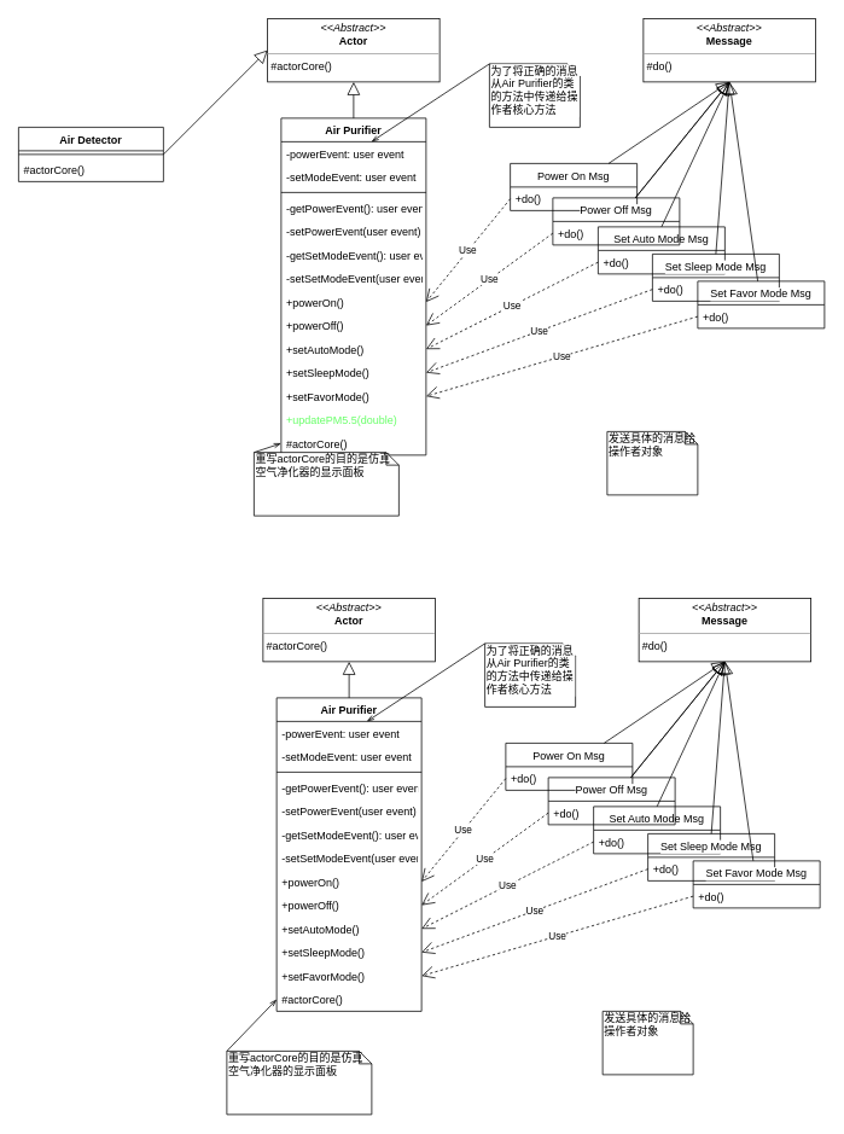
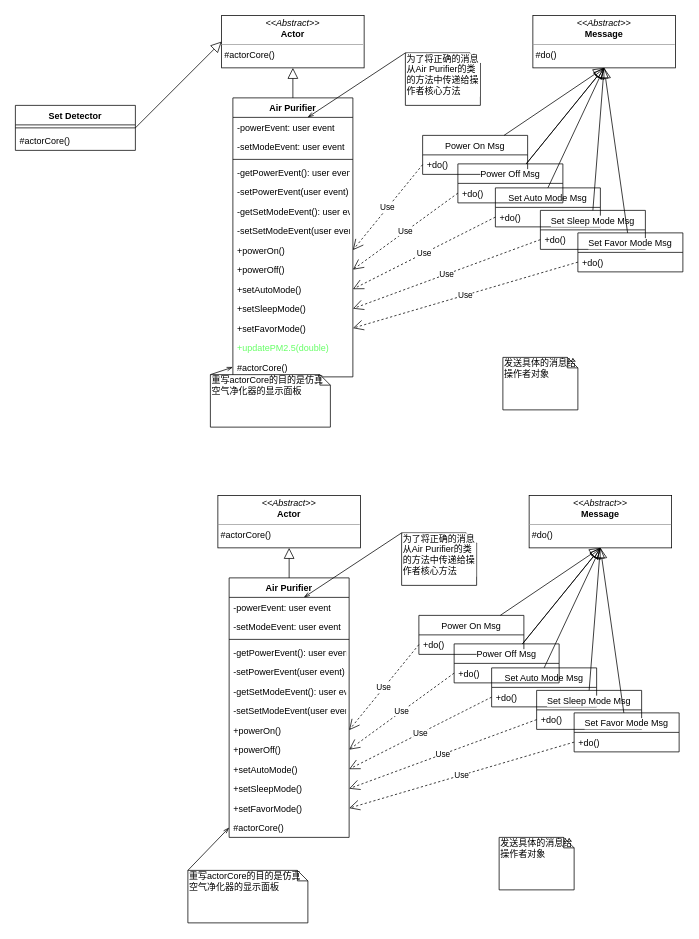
- <mxCell id="46" value="Air Detector" style="swimlane;fontStyle=1;align=center;verticalAlign=top;childLayout=stackLayout;horizontal=1;startSize=26;horizontalStack=0;resizeParent=1;resizeParentMax=0;resizeLast=0;collapsible=1;marginBottom=0;" vertex="1" parent="1"><mxGeometry x="20" y="140" width="160" height="60" as="geometry" /></mxCell>
+ <mxCell id="46" value="Set Detector" style="swimlane;fontStyle=1;align=center;verticalAlign=top;childLayout=stackLayout;horizontal=1;startSize=26;horizontalStack=0;resizeParent=1;resizeParentMax=0;resizeLast=0;collapsible=1;marginBottom=0;" vertex="1" parent="1"><mxGeometry x="20" y="140" width="160" height="60" as="geometry" /></mxCell>
- <mxCell id="15" value="+updatePM5.5(double)" style="text;strokeColor=none;fillColor=none;align=left;verticalAlign=top;spacingLeft=4;spacingRight=4;overflow=hidden;rotatable=0;points=[[0,0.5],[1,0.5]];portConstraint=eastwest;fontColor=#66FF66;" vertex="1" parent="2"><mxGeometry y="320" width="160" height="26" as="geometry" /></mxCell>
+ <mxCell id="15" value="+updatePM2.5(double)" style="text;strokeColor=none;fillColor=none;align=left;verticalAlign=top;spacingLeft=4;spacingRight=4;overflow=hidden;rotatable=0;points=[[0,0.5],[1,0.5]];portConstraint=eastwest;fontColor=#66FF66;" vertex="1" parent="2"><mxGeometry y="320" width="160" height="26" as="geometry" /></mxCell>
